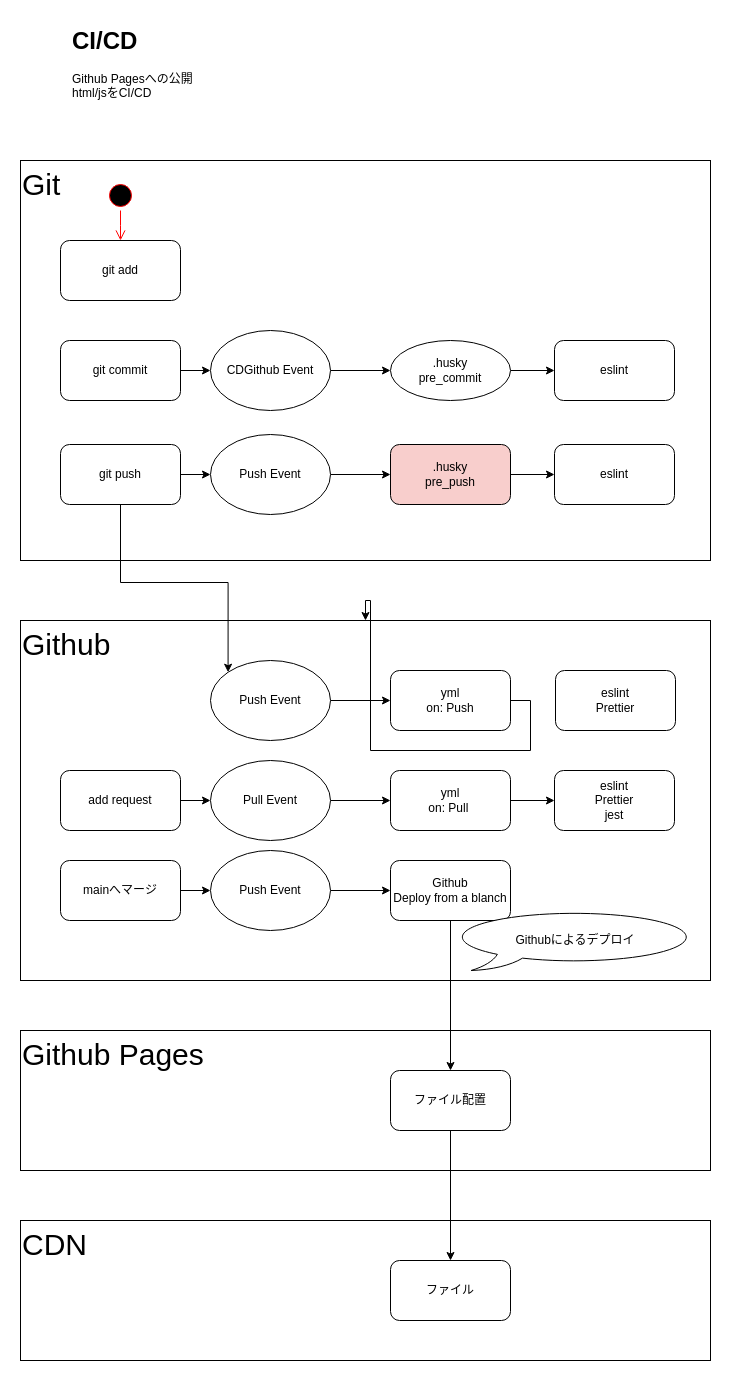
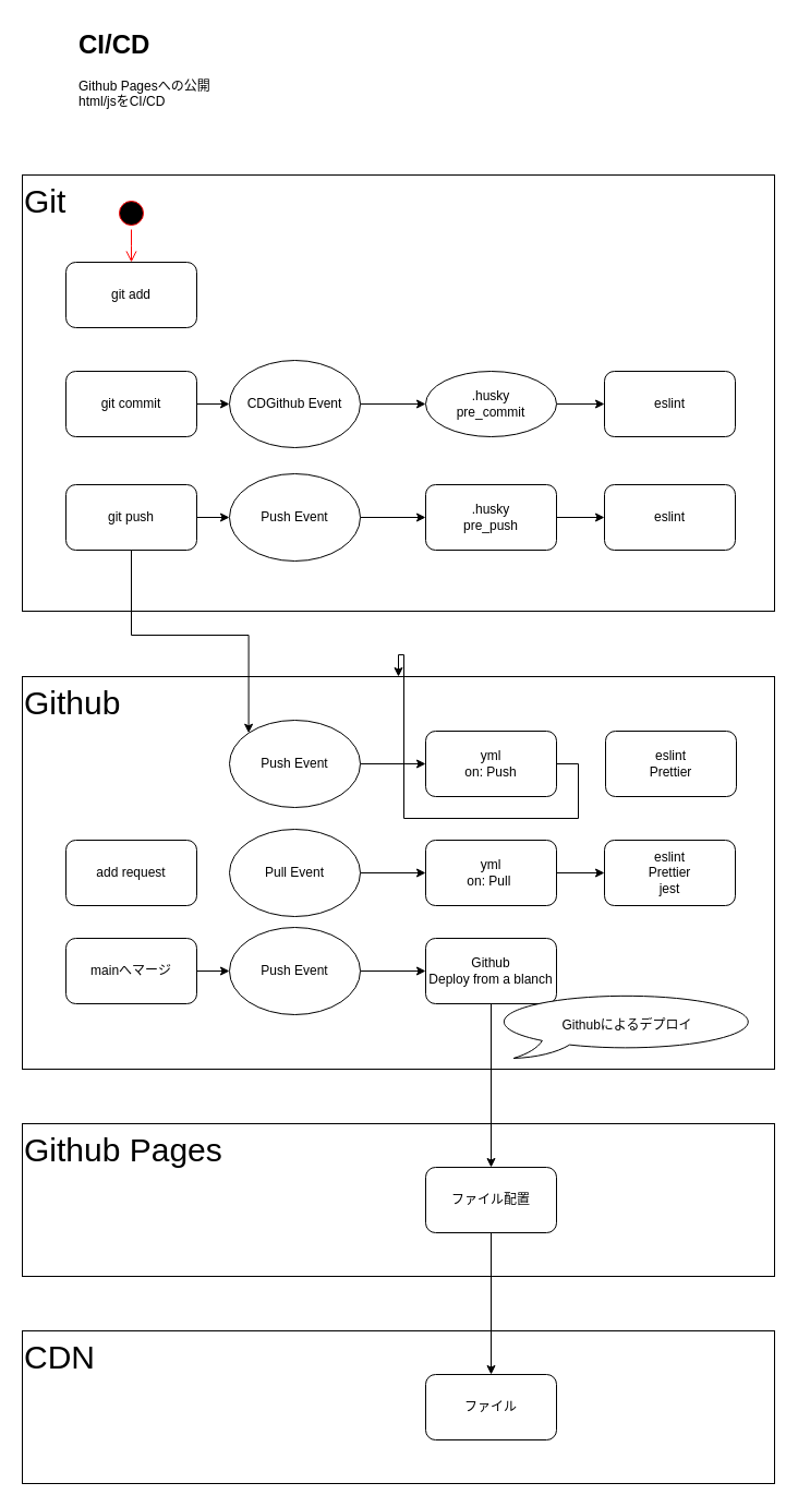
- <mxCell id="20" value="&lt;div&gt;.husky&lt;/div&gt;pre_push" style="rounded=1;whiteSpace=wrap;html=1;fillColor=#f8cecc;" vertex="1" parent="1"><mxGeometry x="390" y="444" width="120" height="60" as="geometry" /></mxCell>
+ <mxCell id="20" value="&lt;div&gt;.husky&lt;/div&gt;pre_push" style="rounded=1;whiteSpace=wrap;html=1;" vertex="1" parent="1"><mxGeometry x="390" y="444" width="120" height="60" as="geometry" /></mxCell>
- <mxCell id="27" style="edgeStyle=orthogonalEdgeStyle;rounded=0;orthogonalLoop=1;jettySize=auto;html=1;exitX=1;exitY=0.5;exitDx=0;exitDy=0;" edge="1" parent="1" source="28" target="30"><mxGeometry relative="1" as="geometry" /></mxCell>
